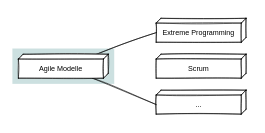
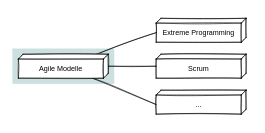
+ <mxCell id="8" style="edgeStyle=none;rounded=0;sketch=1;orthogonalLoop=1;jettySize=auto;html=1;shadow=0;endArrow=none;endFill=0;fontSize=12;" parent="1" source="10" target="5" edge="1"><mxGeometry relative="1" as="geometry" /></mxCell>
